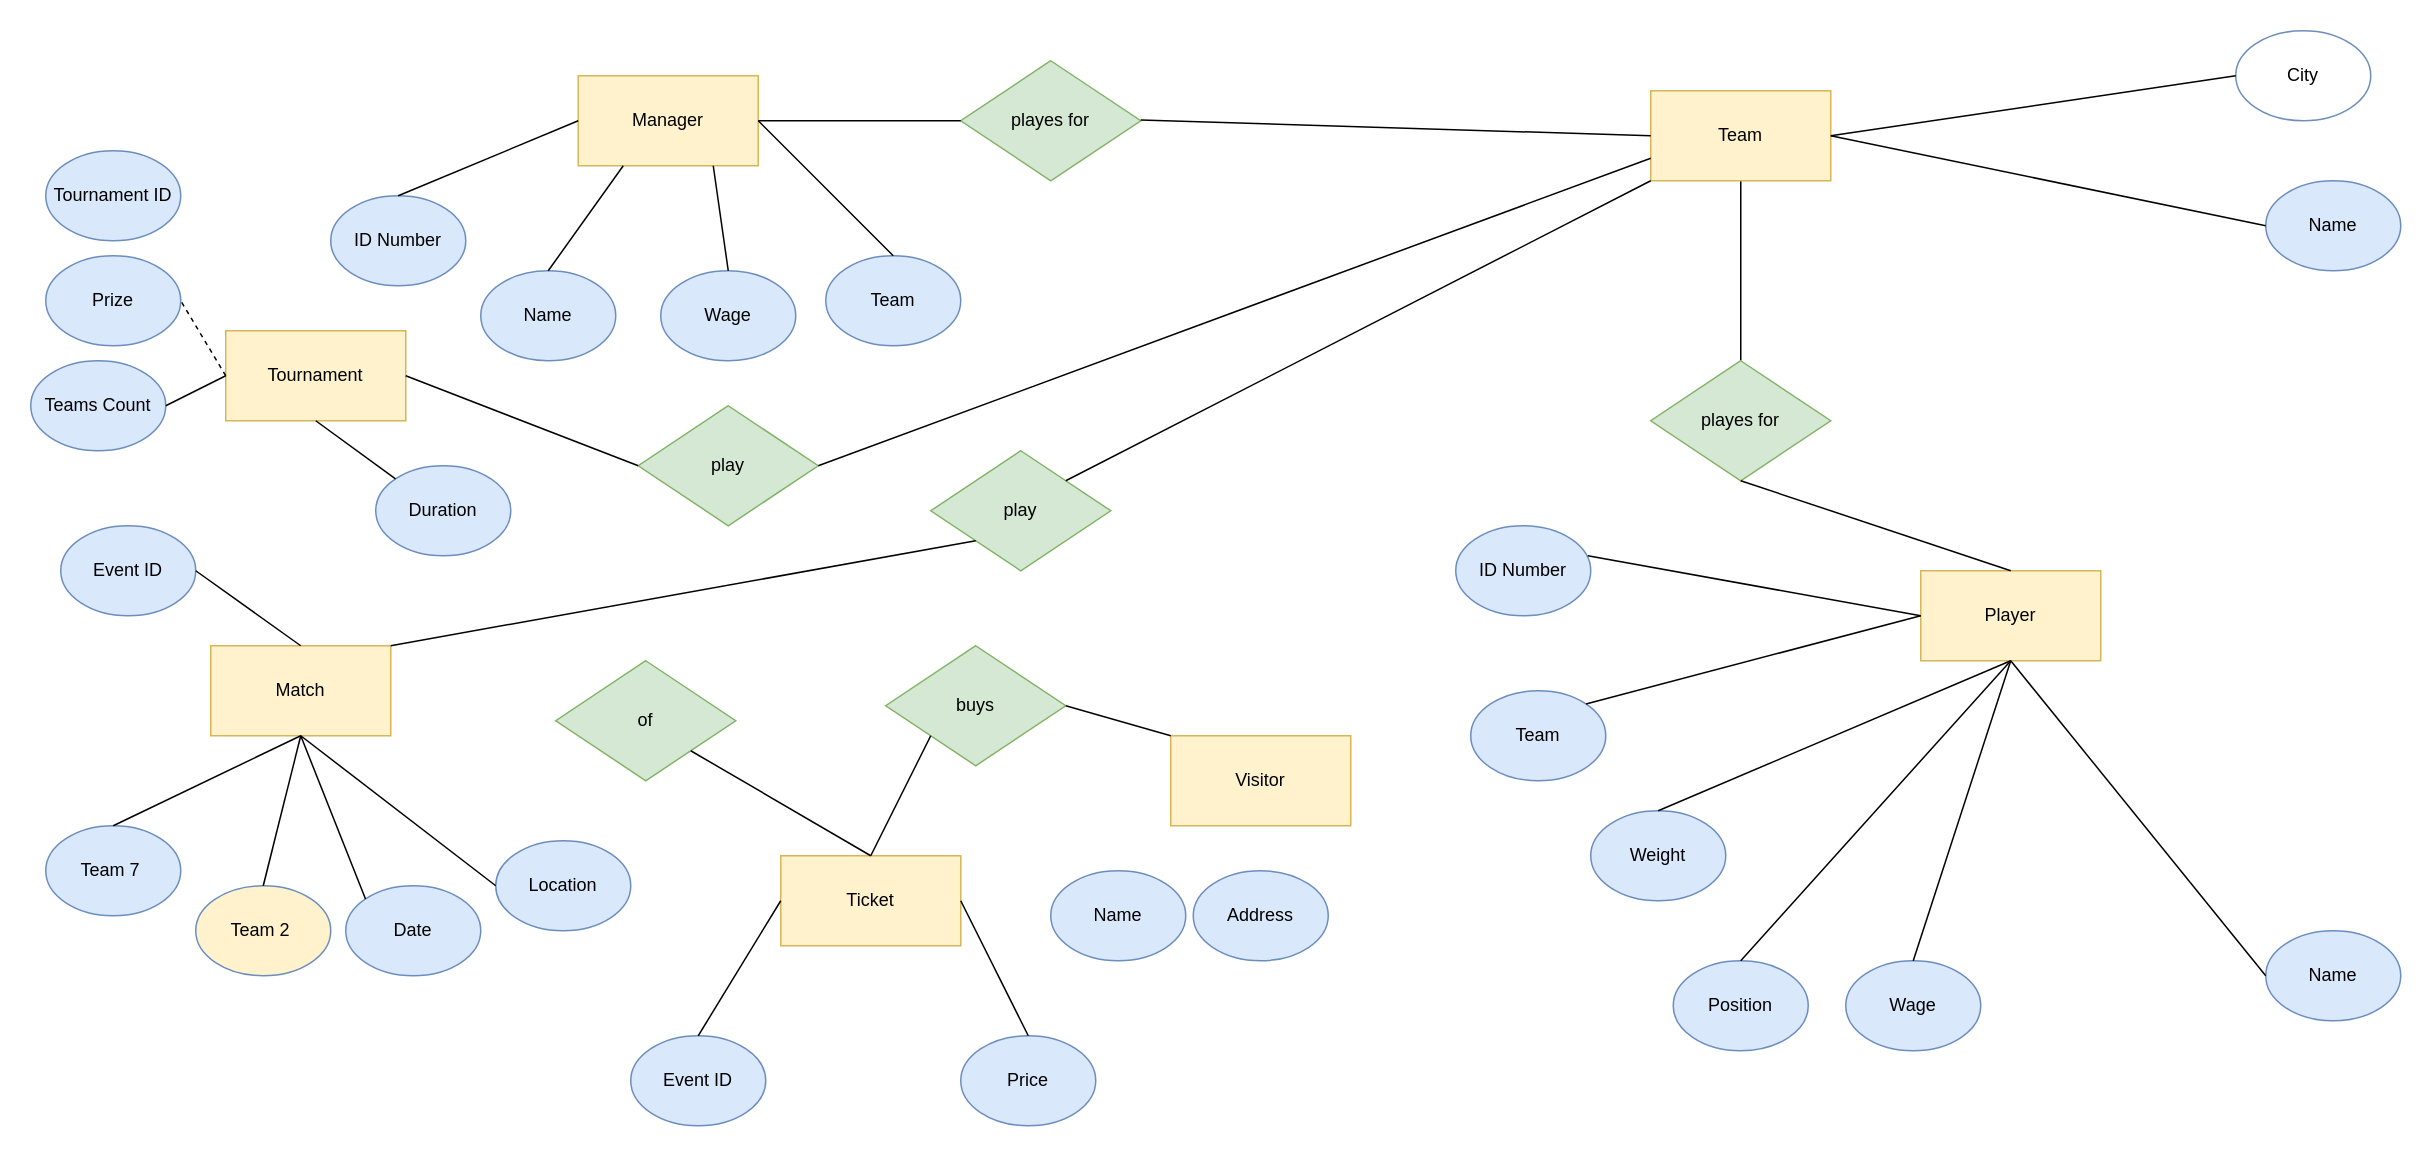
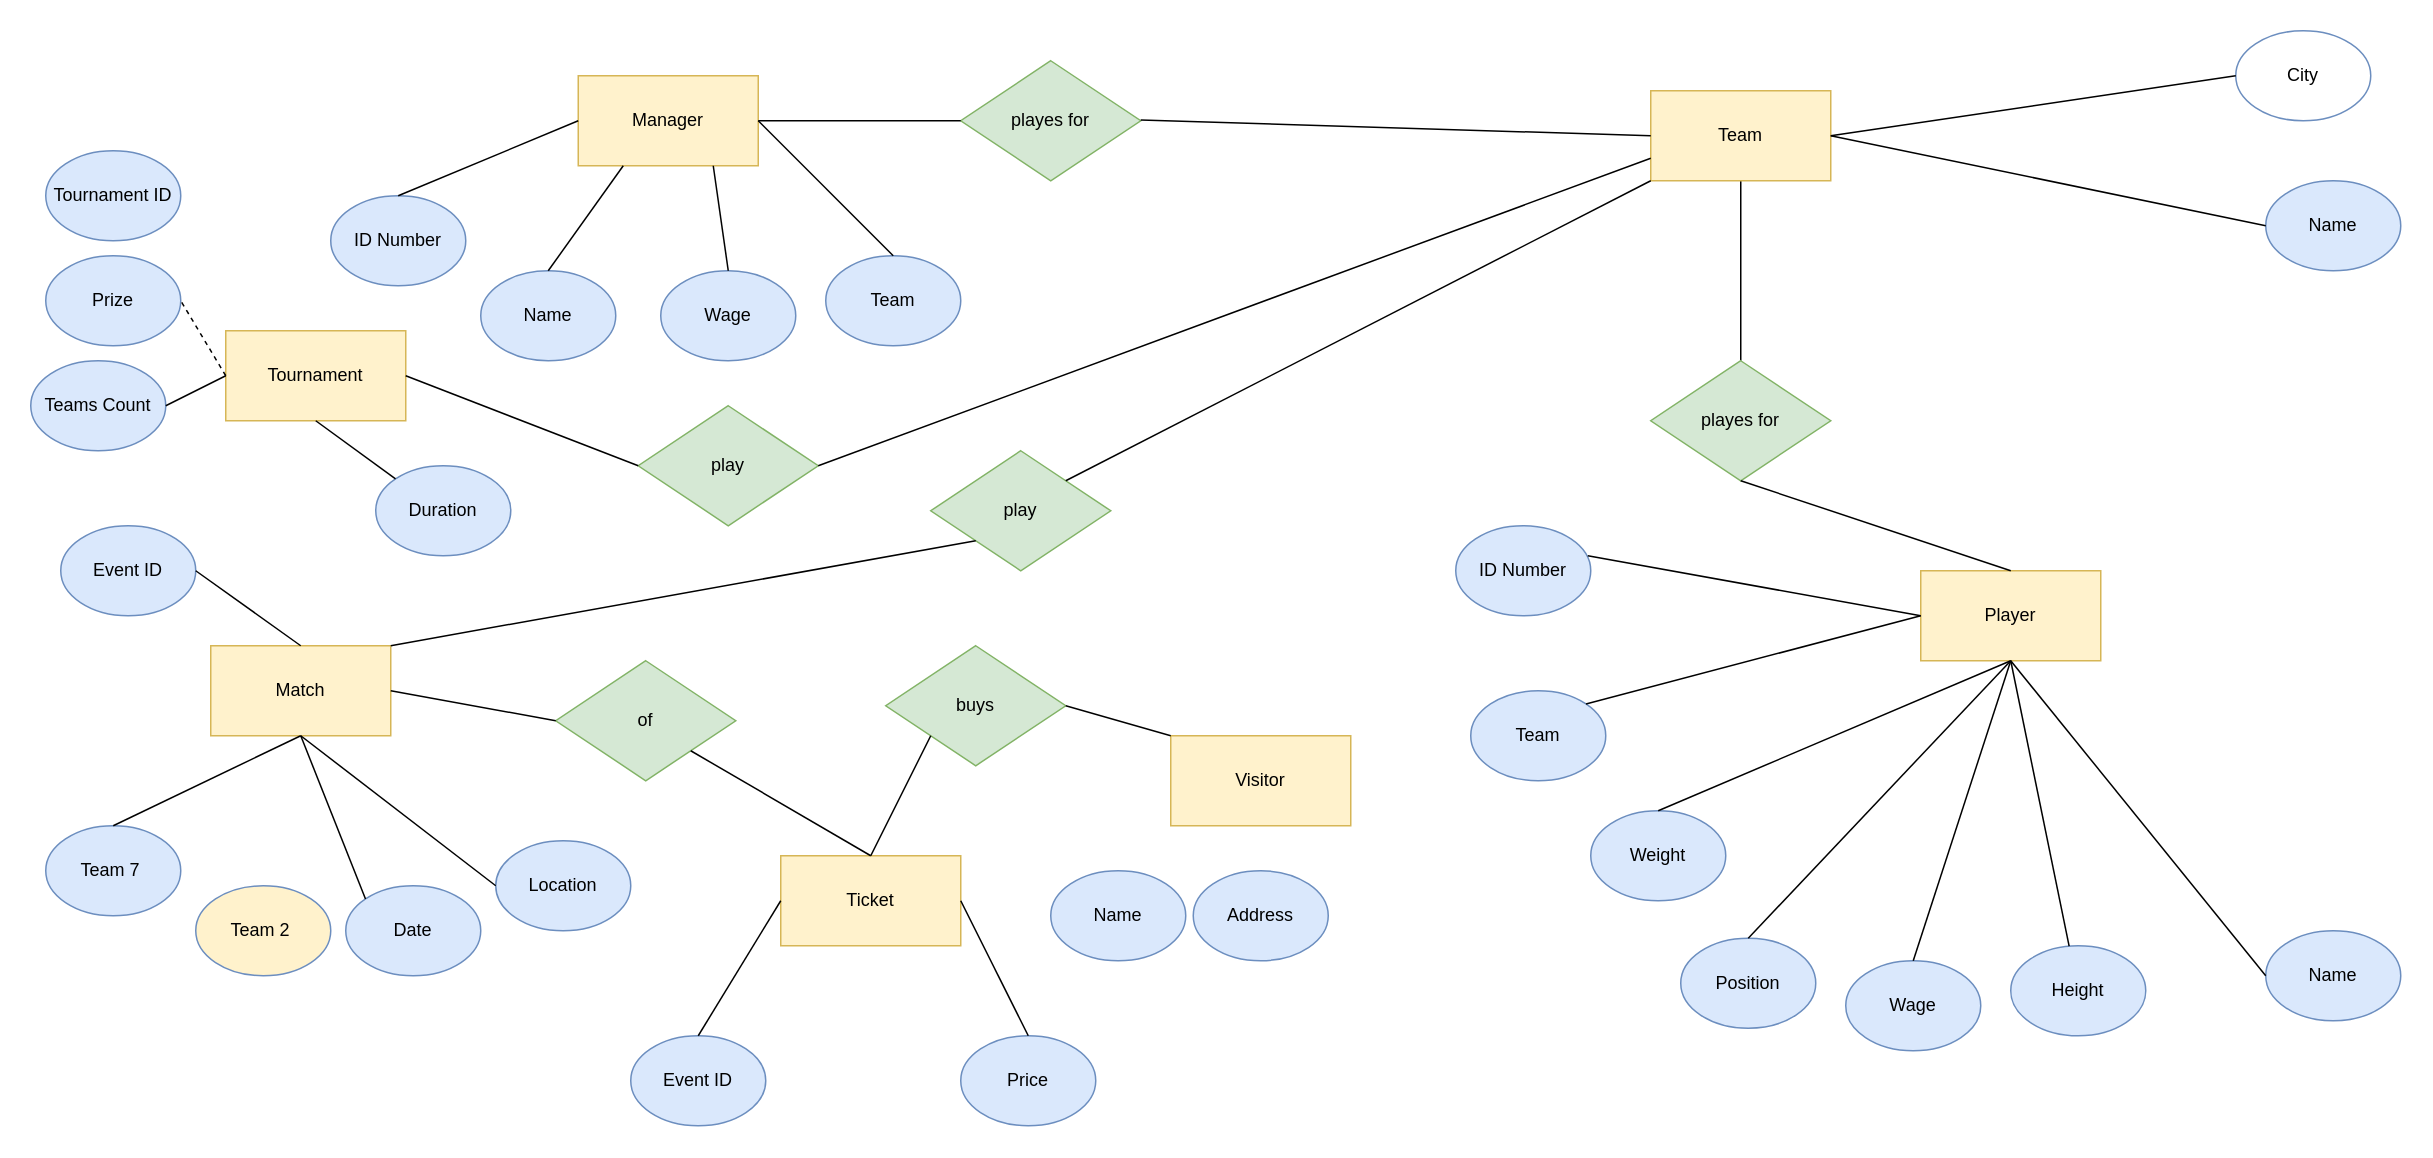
+ <mxCell id="54" value="" style="endArrow=none;html=1;rounded=0;exitX=1;exitY=0.5;exitDx=0;exitDy=0;entryX=0;entryY=0.5;entryDx=0;entryDy=0;" parent="1" source="37" target="53" edge="1"><mxGeometry width="50" height="50" relative="1" as="geometry"><mxPoint x="740" y="270" as="sourcePoint" /><mxPoint x="790" y="220" as="targetPoint" /></mxGeometry></mxCell>
+ <mxCell id="24" value="" style="endArrow=none;html=1;rounded=0;exitX=0.5;exitY=1;exitDx=0;exitDy=0;" parent="1" source="8" target="15" edge="1"><mxGeometry width="50" height="50" relative="1" as="geometry"><mxPoint x="970" y="450" as="sourcePoint" /><mxPoint x="1145" y="570" as="targetPoint" /></mxGeometry></mxCell>
- <mxCell id="45" value="" style="endArrow=none;html=1;rounded=0;exitX=0.5;exitY=0;exitDx=0;exitDy=0;entryX=0.5;entryY=1;entryDx=0;entryDy=0;" parent="1" source="39" target="37" edge="1"><mxGeometry width="50" height="50" relative="1" as="geometry"><mxPoint x="75" y="430" as="sourcePoint" /><mxPoint x="160" y="350" as="targetPoint" /></mxGeometry></mxCell>
+ <mxCell id="15" value="Height" style="ellipse;whiteSpace=wrap;html=1;fillColor=#dae8fc;strokeColor=#6c8ebf;" parent="1" vertex="1"><mxGeometry x="1340" y="630" width="90" height="60" as="geometry" /></mxCell>
- <mxCell id="13" value="Position" style="ellipse;whiteSpace=wrap;html=1;fillColor=#dae8fc;strokeColor=#6c8ebf;" parent="1" vertex="1"><mxGeometry x="1115" y="640" width="90" height="60" as="geometry" /></mxCell>
+ <mxCell id="13" value="Position" style="ellipse;whiteSpace=wrap;html=1;fillColor=#dae8fc;strokeColor=#6c8ebf;" parent="1" vertex="1"><mxGeometry x="1120" y="625" width="90" height="60" as="geometry" /></mxCell>
